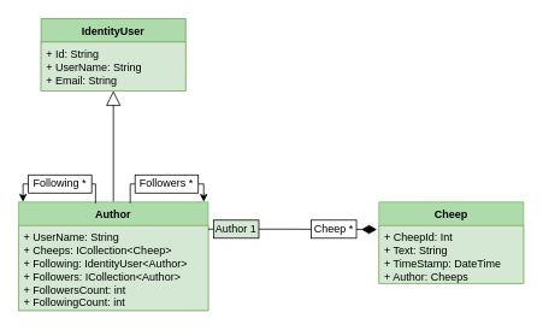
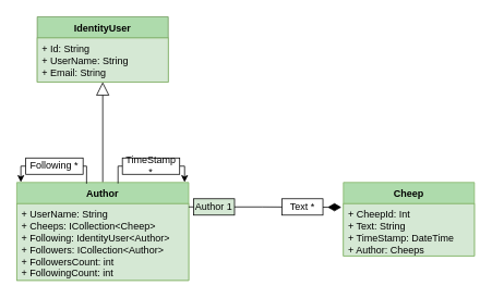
- <mxCell id="13" value="Followers *" style="rounded=0;whiteSpace=wrap;html=1;" vertex="1" parent="1"><mxGeometry x="149" y="193" width="70" height="20" as="geometry" /></mxCell>
+ <mxCell id="13" value="TimeStamp *" style="rounded=0;whiteSpace=wrap;html=1;" vertex="1" parent="1"><mxGeometry x="149" y="193" width="70" height="20" as="geometry" /></mxCell>
- <mxCell id="17" value="Cheep *" style="rounded=0;whiteSpace=wrap;html=1;" vertex="1" parent="1"><mxGeometry x="344" y="243" width="50" height="20" as="geometry" /></mxCell>
+ <mxCell id="17" value="Text *" style="rounded=0;whiteSpace=wrap;html=1;" vertex="1" parent="1"><mxGeometry x="344" y="243" width="50" height="20" as="geometry" /></mxCell>
